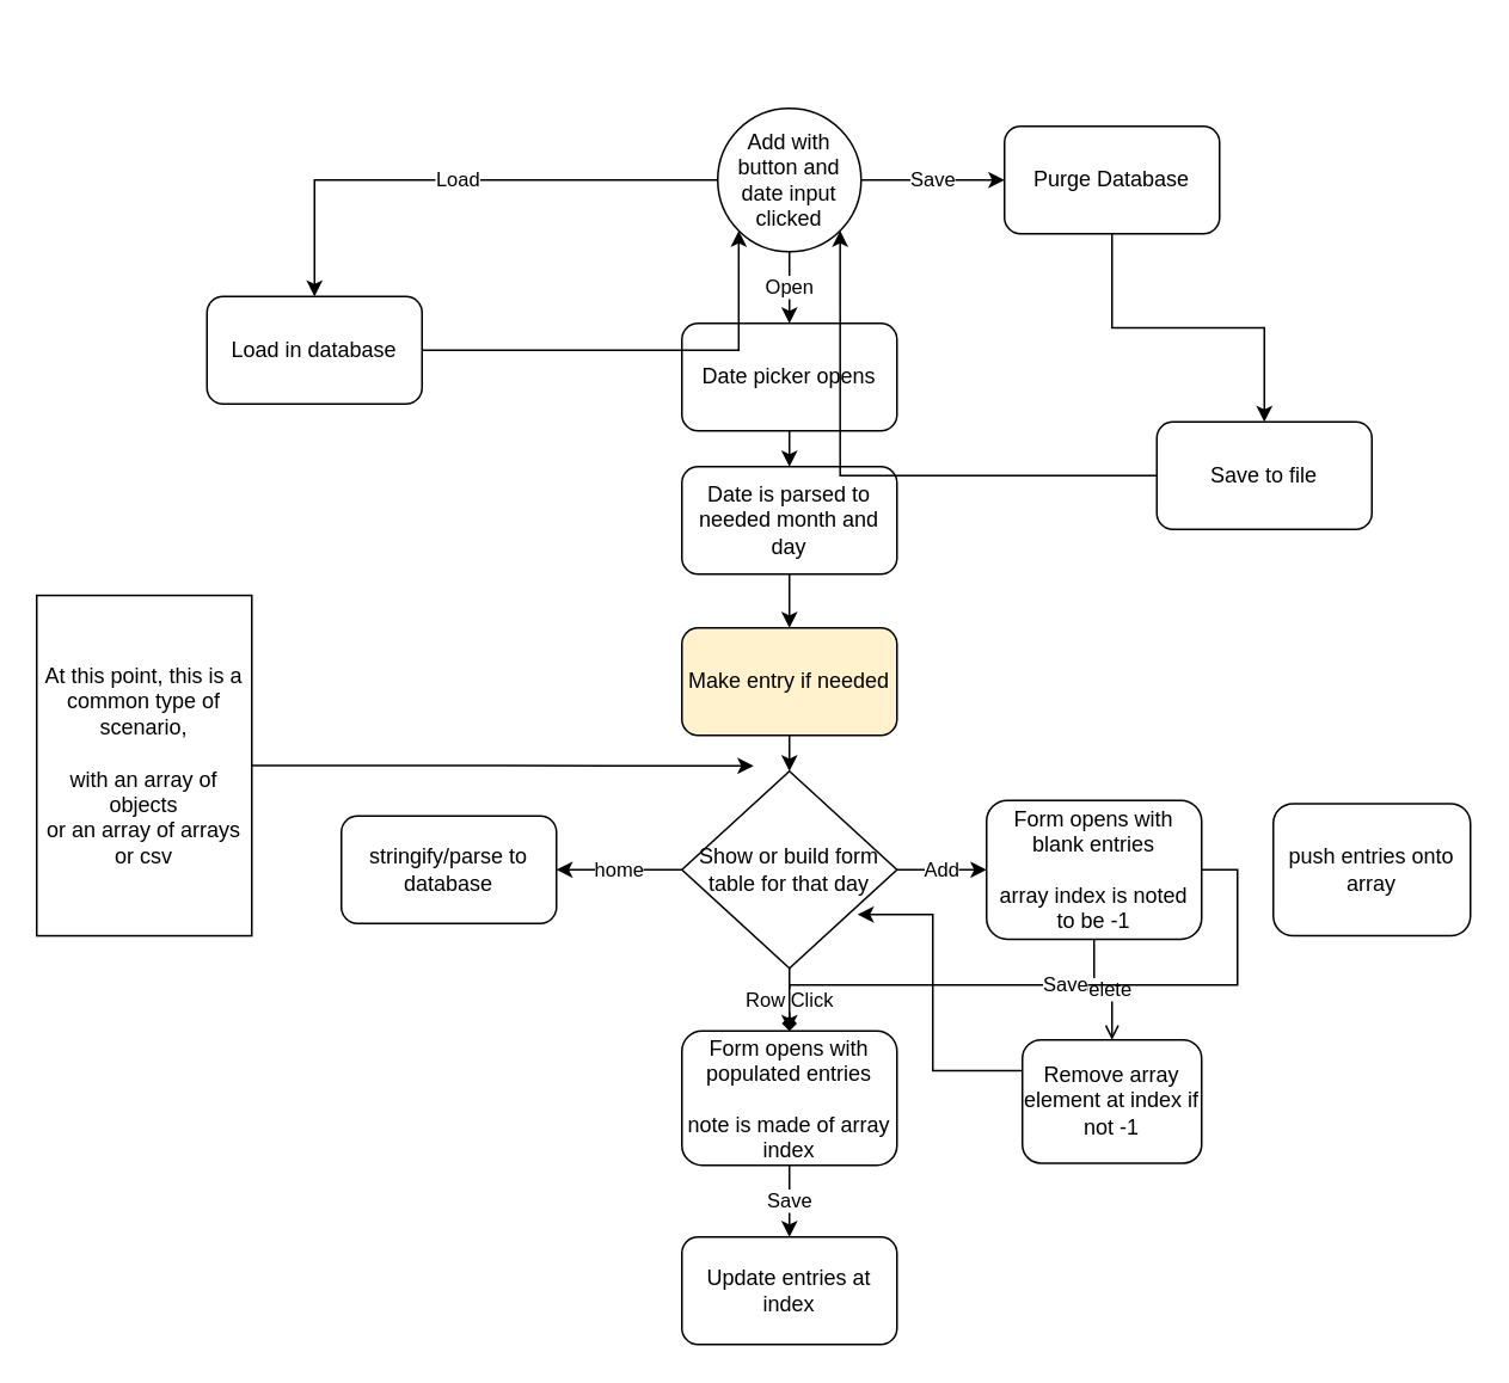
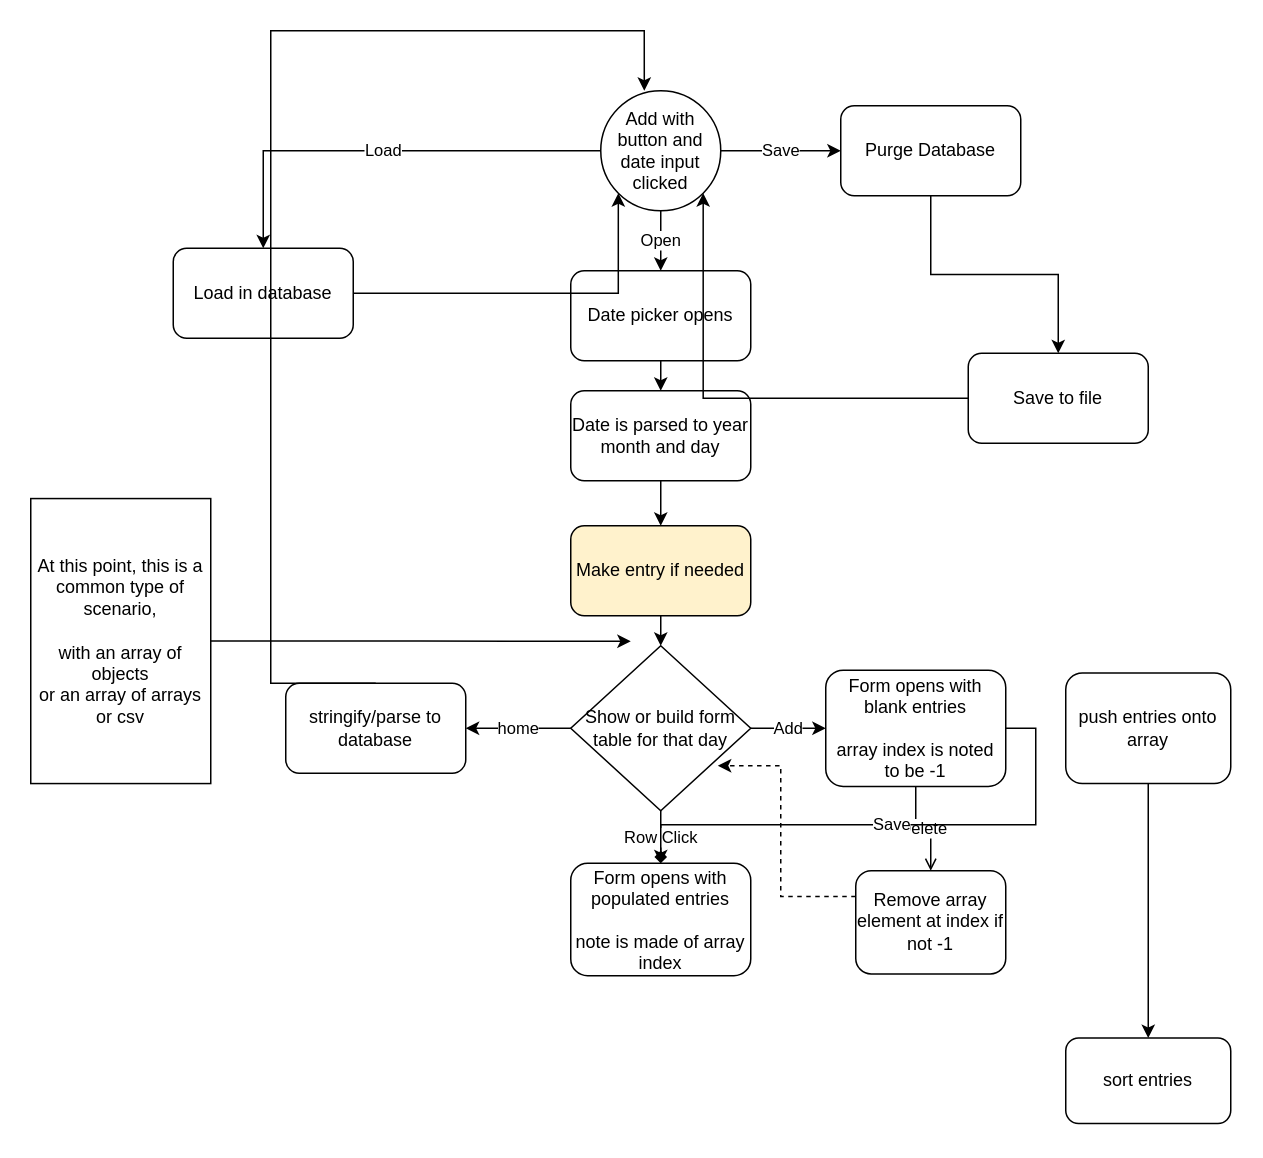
+ <mxCell id="35" style="edgeStyle=orthogonalEdgeStyle;rounded=0;orthogonalLoop=1;jettySize=auto;html=1;exitX=0.5;exitY=0;exitDx=0;exitDy=0;entryX=0.363;entryY=0;entryDx=0;entryDy=0;entryPerimeter=0;" parent="1" source="36" target="7" edge="1"><mxGeometry relative="1" as="geometry"><Array as="points"><mxPoint x="180" y="455" /><mxPoint x="180" y="20" /><mxPoint x="429" y="20" /></Array></mxGeometry></mxCell>
- <mxCell id="9" value="Date is parsed to needed month and day" style="rounded=1;whiteSpace=wrap;html=1;" parent="1" vertex="1"><mxGeometry x="380" y="260" width="120" height="60" as="geometry" /></mxCell>
+ <mxCell id="9" value="Date is parsed to year month and day" style="rounded=1;whiteSpace=wrap;html=1;" parent="1" vertex="1"><mxGeometry x="380" y="260" width="120" height="60" as="geometry" /></mxCell>
- <mxCell id="21" style="edgeStyle=orthogonalEdgeStyle;rounded=0;orthogonalLoop=1;jettySize=auto;html=1;exitX=0;exitY=0.25;exitDx=0;exitDy=0;entryX=0.817;entryY=0.727;entryDx=0;entryDy=0;entryPerimeter=0;" parent="1" source="22" target="15" edge="1"><mxGeometry relative="1" as="geometry"><Array as="points"><mxPoint x="520" y="597" /><mxPoint x="520" y="510" /></Array></mxGeometry></mxCell>
+ <mxCell id="21" style="edgeStyle=orthogonalEdgeStyle;rounded=0;orthogonalLoop=1;jettySize=auto;html=1;exitX=0;exitY=0.25;exitDx=0;exitDy=0;entryX=0.817;entryY=0.727;entryDx=0;entryDy=0;entryPerimeter=0;dashed=1;" parent="1" source="22" target="15" edge="1"><mxGeometry relative="1" as="geometry"><Array as="points"><mxPoint x="520" y="597" /><mxPoint x="520" y="510" /></Array></mxGeometry></mxCell>
+ <mxCell id="24" style="edgeStyle=orthogonalEdgeStyle;rounded=0;orthogonalLoop=1;jettySize=auto;html=1;exitX=0.5;exitY=1;exitDx=0;exitDy=0;entryX=0.5;entryY=0;entryDx=0;entryDy=0;" parent="1" source="25" target="26" edge="1"><mxGeometry relative="1" as="geometry" /></mxCell>
- <mxCell id="19" value="Save" style="edgeStyle=orthogonalEdgeStyle;rounded=0;orthogonalLoop=1;jettySize=auto;html=1;exitX=0.5;exitY=1;exitDx=0;exitDy=0;entryX=0.5;entryY=0;entryDx=0;entryDy=0;" parent="1" source="20" target="23" edge="1"><mxGeometry relative="1" as="geometry" /></mxCell>
- <mxCell id="23" value="Update entries at index" style="rounded=1;whiteSpace=wrap;html=1;" parent="1" vertex="1"><mxGeometry x="380" y="690" width="120" height="60" as="geometry" /></mxCell>
+ <mxCell id="26" value="sort entries" style="rounded=1;whiteSpace=wrap;html=1;" parent="1" vertex="1"><mxGeometry x="710" y="691.56" width="110" height="56.88" as="geometry" /></mxCell>
